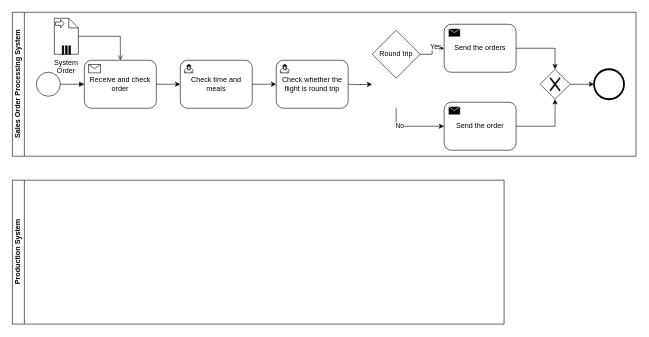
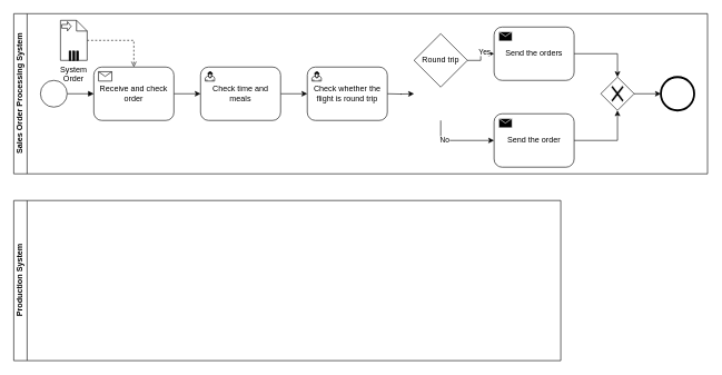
- <mxCell id="5" style="edgeStyle=orthogonalEdgeStyle;orthogonalLoop=1;jettySize=auto;html=1;dashed=0;rounded=0;endArrow=open;endFill=0;" parent="2" source="6" target="10" edge="1"><mxGeometry relative="1" as="geometry"><mxPoint x="180" y="80" as="targetPoint" /></mxGeometry></mxCell>
+ <mxCell id="5" style="edgeStyle=orthogonalEdgeStyle;orthogonalLoop=1;jettySize=auto;html=1;dashed=1;rounded=0;endArrow=open;endFill=0;" parent="2" source="6" target="10" edge="1"><mxGeometry relative="1" as="geometry"><mxPoint x="180" y="80" as="targetPoint" /></mxGeometry></mxCell>
